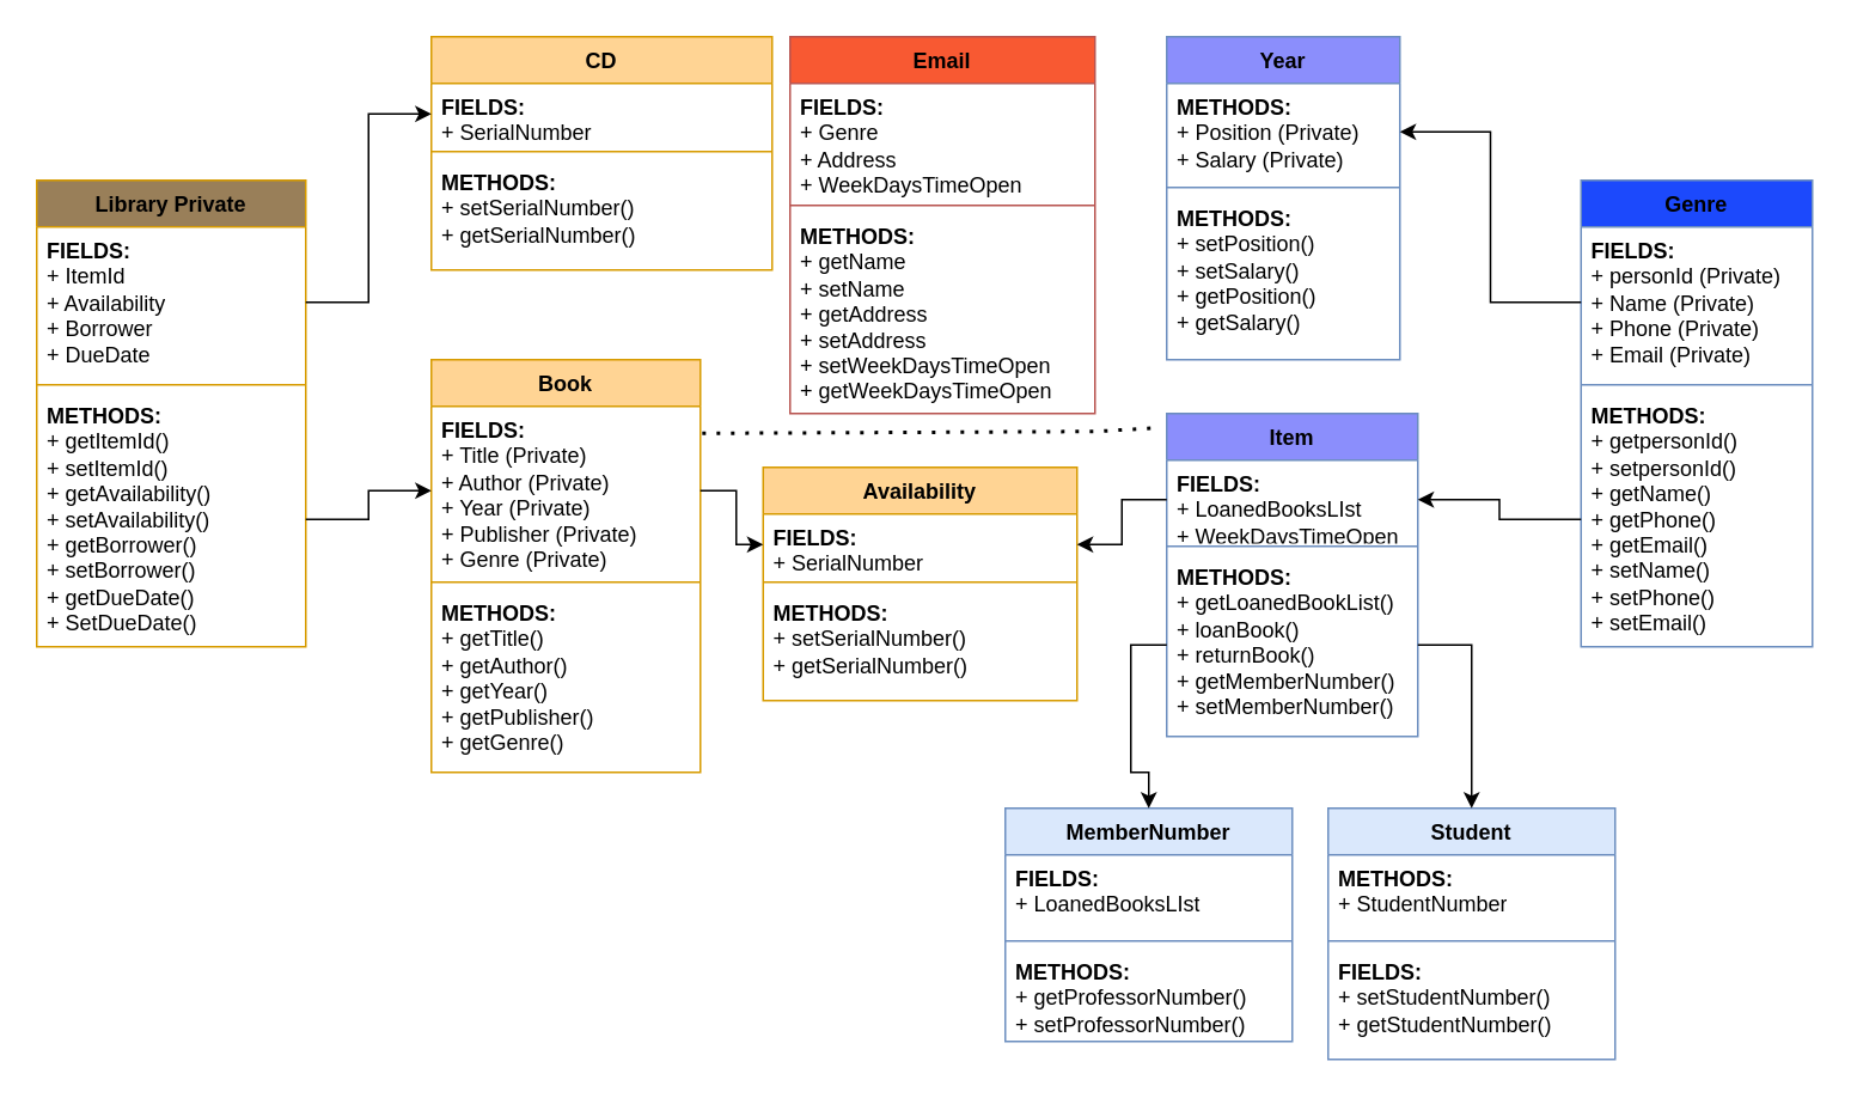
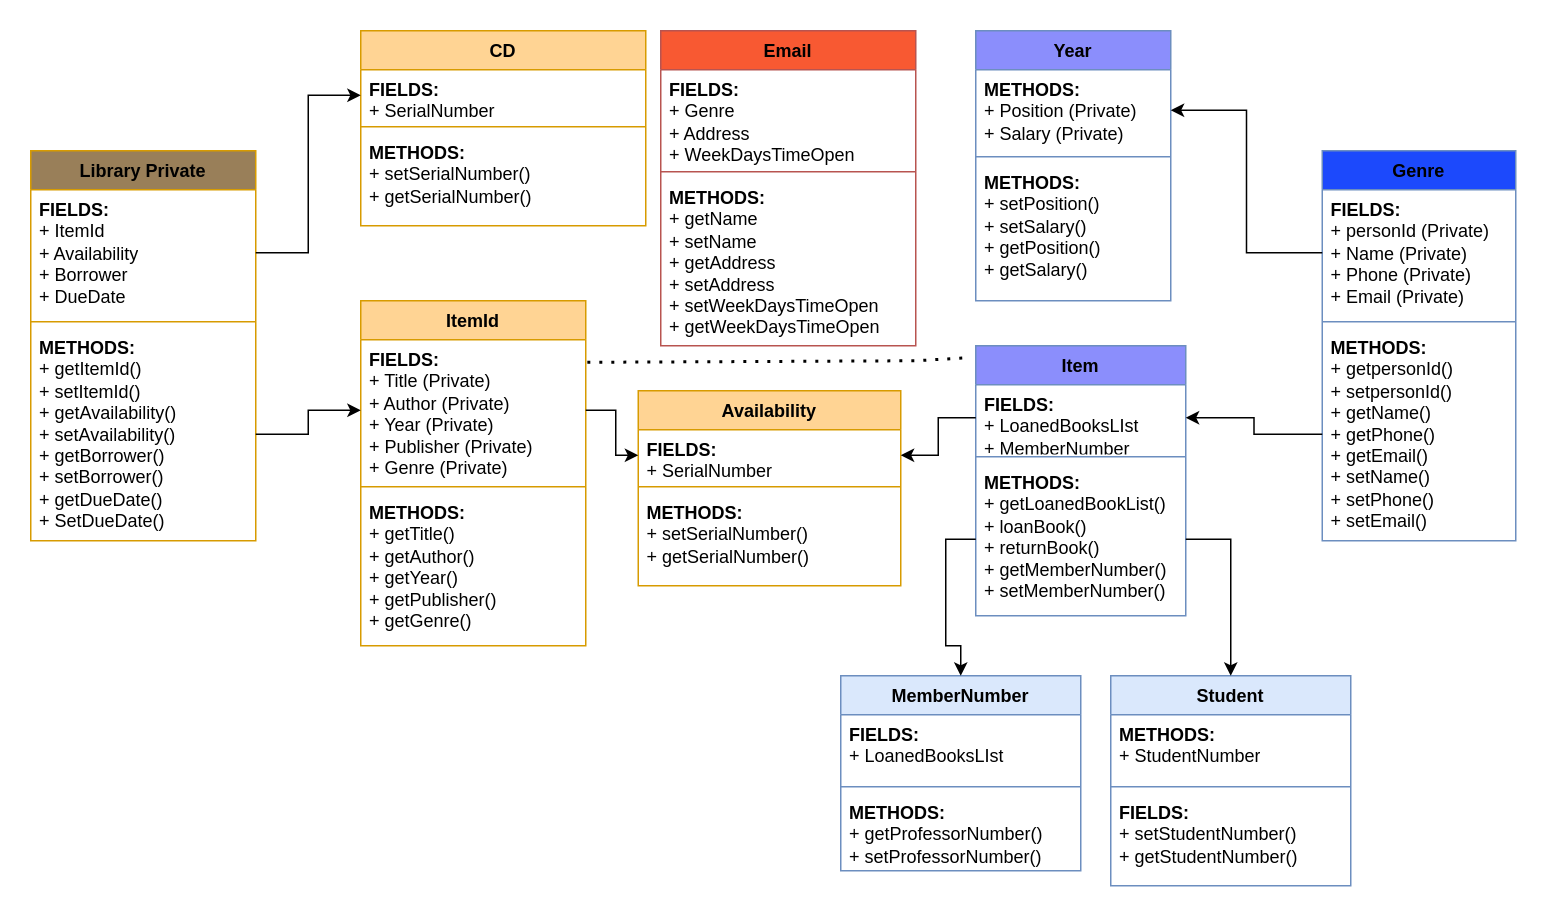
- <mxCell id="28" value="Book" style="swimlane;fontStyle=1;align=center;verticalAlign=top;childLayout=stackLayout;horizontal=1;startSize=26;horizontalStack=0;resizeParent=1;resizeParentMax=0;resizeLast=0;collapsible=1;marginBottom=0;whiteSpace=wrap;html=1;fillColor=#FFD494;strokeColor=#d79b00;" vertex="1" parent="1"><mxGeometry x="240" y="200" width="150" height="230" as="geometry"><mxRectangle x="-1300" y="300" width="80" height="30" as="alternateBounds" /></mxGeometry></mxCell>
+ <mxCell id="28" value="ItemId" style="swimlane;fontStyle=1;align=center;verticalAlign=top;childLayout=stackLayout;horizontal=1;startSize=26;horizontalStack=0;resizeParent=1;resizeParentMax=0;resizeLast=0;collapsible=1;marginBottom=0;whiteSpace=wrap;html=1;fillColor=#FFD494;strokeColor=#d79b00;" vertex="1" parent="1"><mxGeometry x="240" y="200" width="150" height="230" as="geometry"><mxRectangle x="-1300" y="300" width="80" height="30" as="alternateBounds" /></mxGeometry></mxCell>
- <mxCell id="11" value="&lt;b&gt;FIELDS:&lt;br&gt;&lt;/b&gt;+ LoanedBooksLIst&lt;br&gt;+ WeekDaysTimeOpen" style="text;strokeColor=none;fillColor=none;align=left;verticalAlign=top;spacingLeft=4;spacingRight=4;overflow=hidden;rotatable=0;points=[[0,0.5],[1,0.5]];portConstraint=eastwest;whiteSpace=wrap;html=1;" vertex="1" parent="10"><mxGeometry y="26" width="140" height="44" as="geometry" /></mxCell>
+ <mxCell id="11" value="&lt;b&gt;FIELDS:&lt;br&gt;&lt;/b&gt;+ LoanedBooksLIst&lt;br&gt;+ MemberNumber" style="text;strokeColor=none;fillColor=none;align=left;verticalAlign=top;spacingLeft=4;spacingRight=4;overflow=hidden;rotatable=0;points=[[0,0.5],[1,0.5]];portConstraint=eastwest;whiteSpace=wrap;html=1;" vertex="1" parent="10"><mxGeometry y="26" width="140" height="44" as="geometry" /></mxCell>
